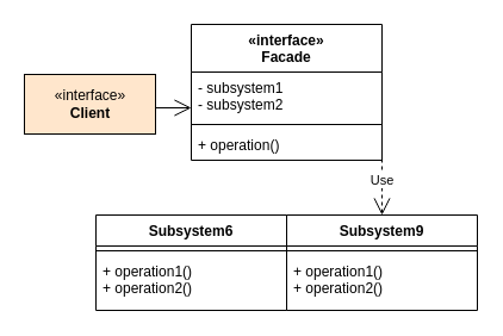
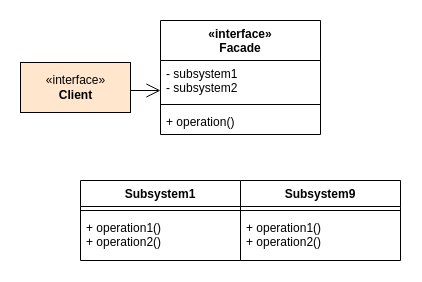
- <mxCell id="14" value="Use" style="endArrow=open;endSize=12;dashed=1;html=1;exitX=1;exitY=0.5;exitDx=0;exitDy=0;entryX=0.5;entryY=0;entryDx=0;entryDy=0;" edge="1" parent="1" source="5" target="10"><mxGeometry width="160" relative="1" as="geometry"><mxPoint x="350" y="140" as="sourcePoint" /><mxPoint x="510" y="140" as="targetPoint" /></mxGeometry></mxCell>
- <mxCell id="7" value="Subsystem6" style="swimlane;fontStyle=1;align=center;verticalAlign=top;childLayout=stackLayout;horizontal=1;startSize=26;horizontalStack=0;resizeParent=1;resizeParentMax=0;resizeLast=0;collapsible=1;marginBottom=0;" vertex="1" parent="1"><mxGeometry x="80" y="180" width="160" height="80" as="geometry" /></mxCell>
+ <mxCell id="7" value="Subsystem1" style="swimlane;fontStyle=1;align=center;verticalAlign=top;childLayout=stackLayout;horizontal=1;startSize=26;horizontalStack=0;resizeParent=1;resizeParentMax=0;resizeLast=0;collapsible=1;marginBottom=0;" vertex="1" parent="1"><mxGeometry x="80" y="180" width="160" height="80" as="geometry" /></mxCell>
